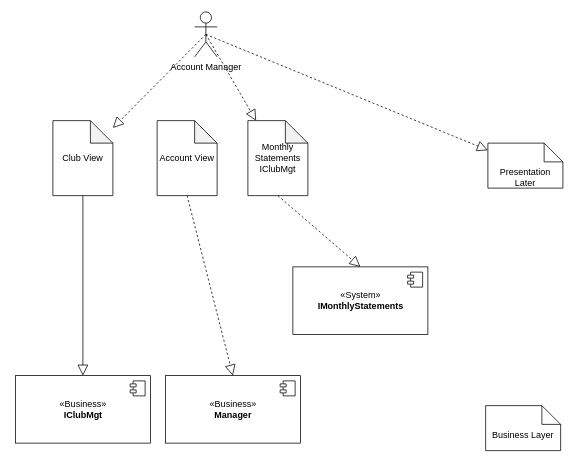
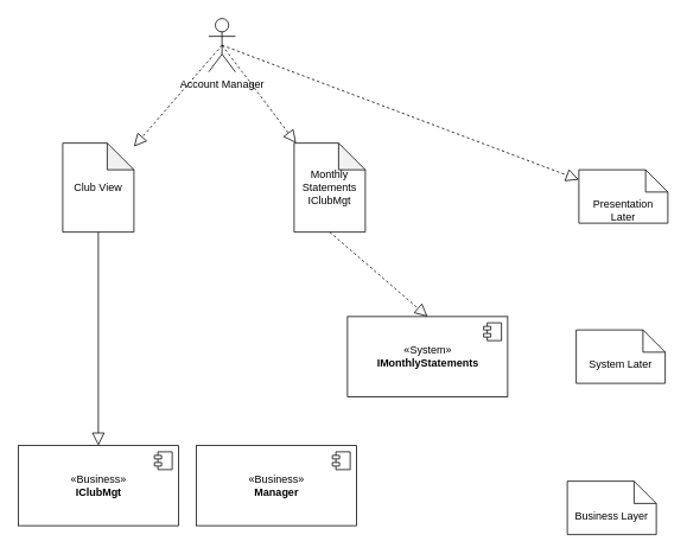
- <mxCell id="2" value="Account Manager&lt;br&gt;" style="shape=umlActor;verticalLabelPosition=bottom;verticalAlign=top;html=1;" vertex="1" parent="1"><mxGeometry x="259" y="15" width="30" height="60" as="geometry" /></mxCell>
+ <mxCell id="2" value="Account Manager&lt;br&gt;" style="shape=umlActor;verticalLabelPosition=bottom;verticalAlign=top;html=1;" vertex="1" parent="1"><mxGeometry x="234" y="20" width="30" height="60" as="geometry" /></mxCell>
- <mxCell id="8" value="Account View" style="shape=note;whiteSpace=wrap;html=1;backgroundOutline=1;darkOpacity=0.05;" vertex="1" parent="1"><mxGeometry x="209" y="160" width="80" height="100" as="geometry" /></mxCell>
- <mxCell id="17" value="" style="endArrow=block;dashed=1;endFill=0;endSize=12;html=1;rounded=0;entryX=0.5;entryY=0;entryDx=0;entryDy=0;exitX=0.5;exitY=1;exitDx=0;exitDy=0;exitPerimeter=0;" edge="1" parent="1" source="8" target="15"><mxGeometry width="160" relative="1" as="geometry"><mxPoint x="130" y="330" as="sourcePoint" /><mxPoint x="290" y="330" as="targetPoint" /></mxGeometry></mxCell>
+ <mxCell id="10" value="System&amp;nbsp;Later" style="shape=note2;boundedLbl=1;whiteSpace=wrap;html=1;size=25;verticalAlign=top;align=center;" vertex="1" parent="1"><mxGeometry x="647" y="370" width="100" height="60" as="geometry" /></mxCell>
- <mxCell id="11" value="Business Layer" style="shape=note2;boundedLbl=1;whiteSpace=wrap;html=1;size=25;verticalAlign=top;align=center;" vertex="1" parent="1"><mxGeometry x="647" y="540" width="100" height="60" as="geometry" /></mxCell>
+ <mxCell id="11" value="Business Layer" style="shape=note2;boundedLbl=1;whiteSpace=wrap;html=1;size=25;verticalAlign=top;align=center;" vertex="1" parent="1"><mxGeometry x="637" y="540" width="100" height="60" as="geometry" /></mxCell>
